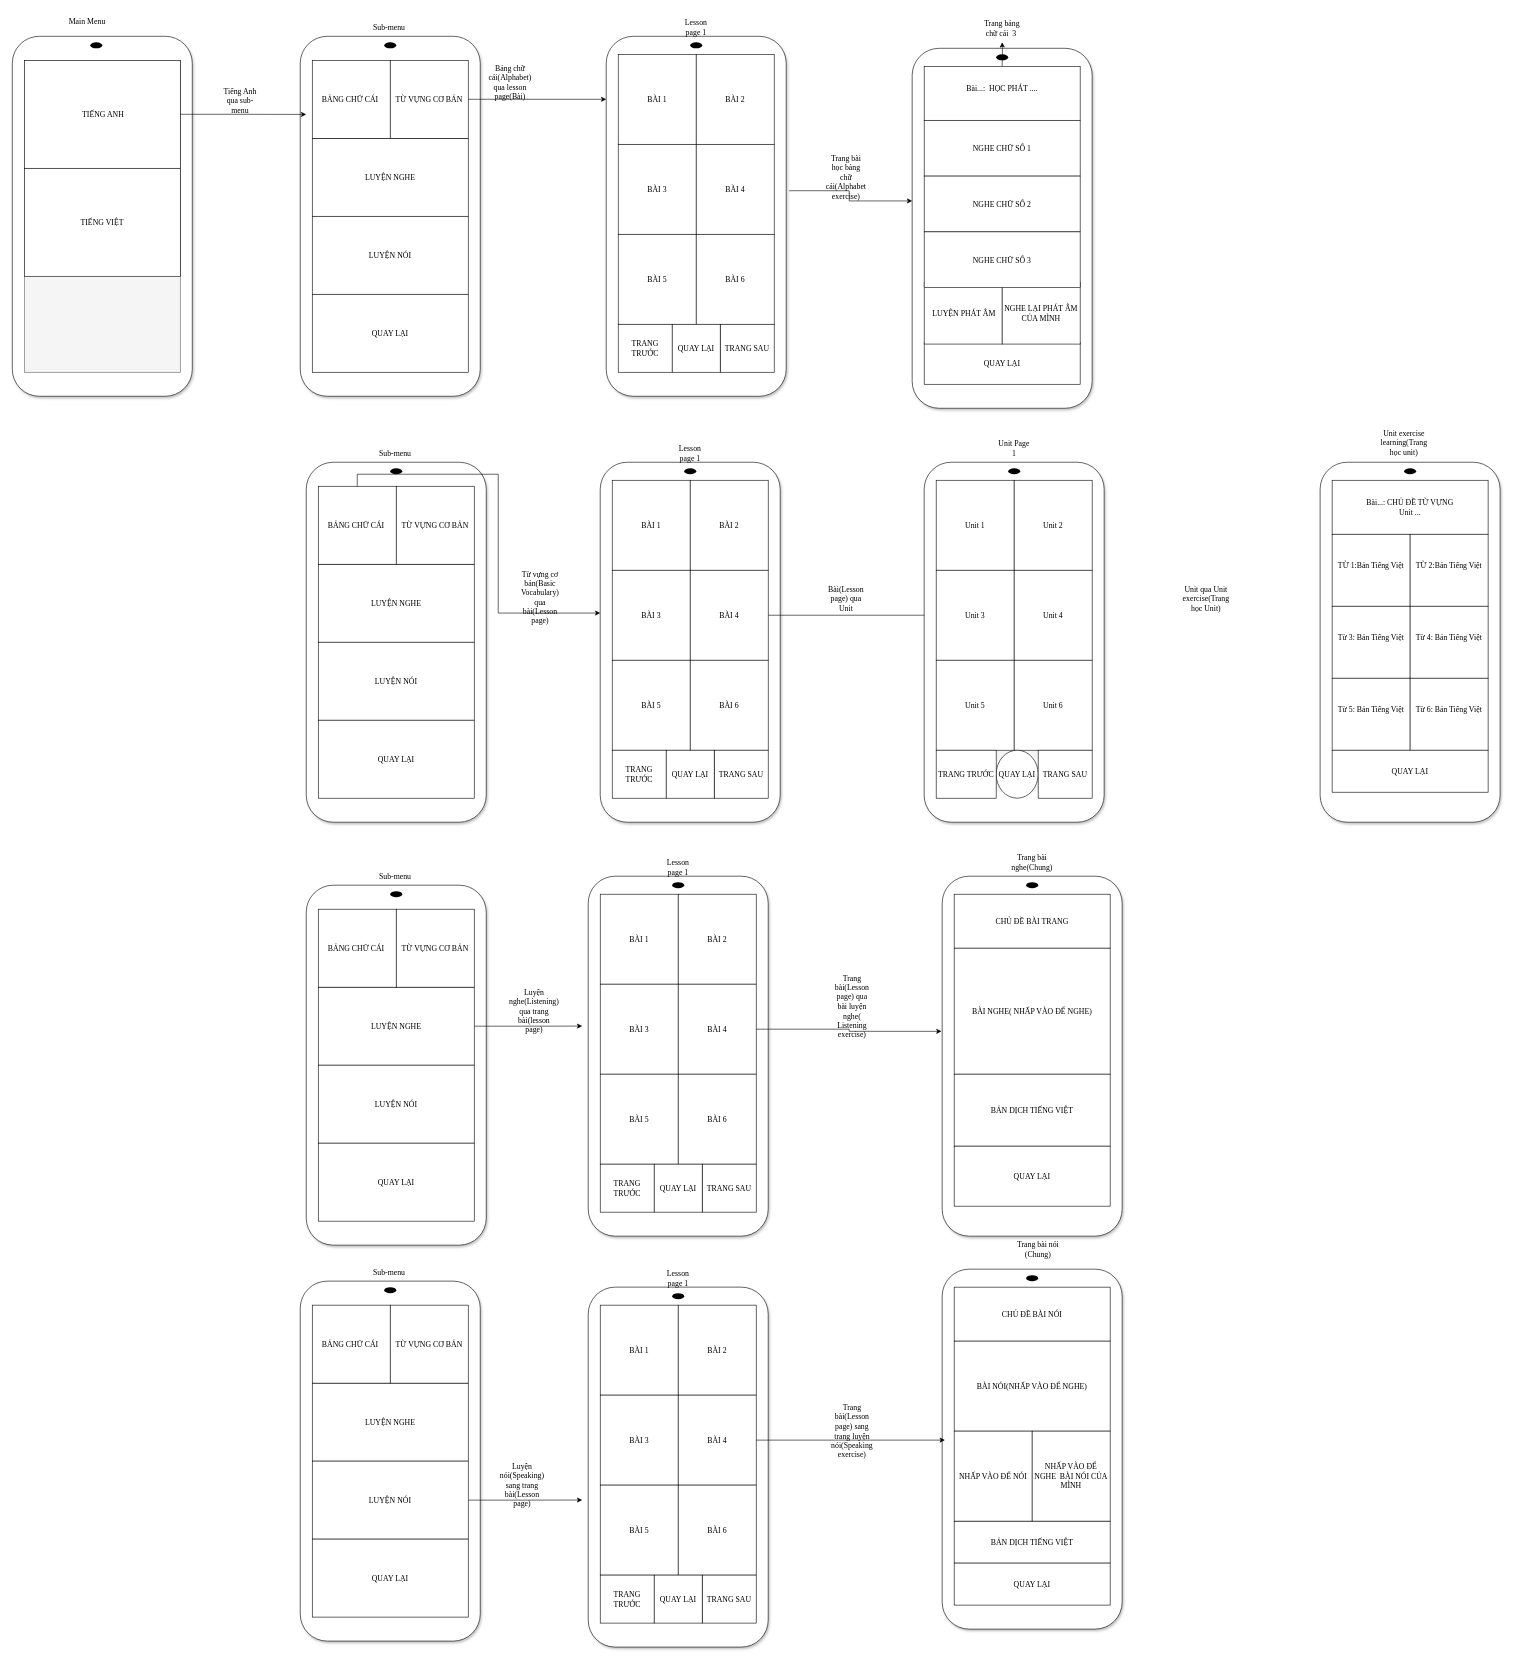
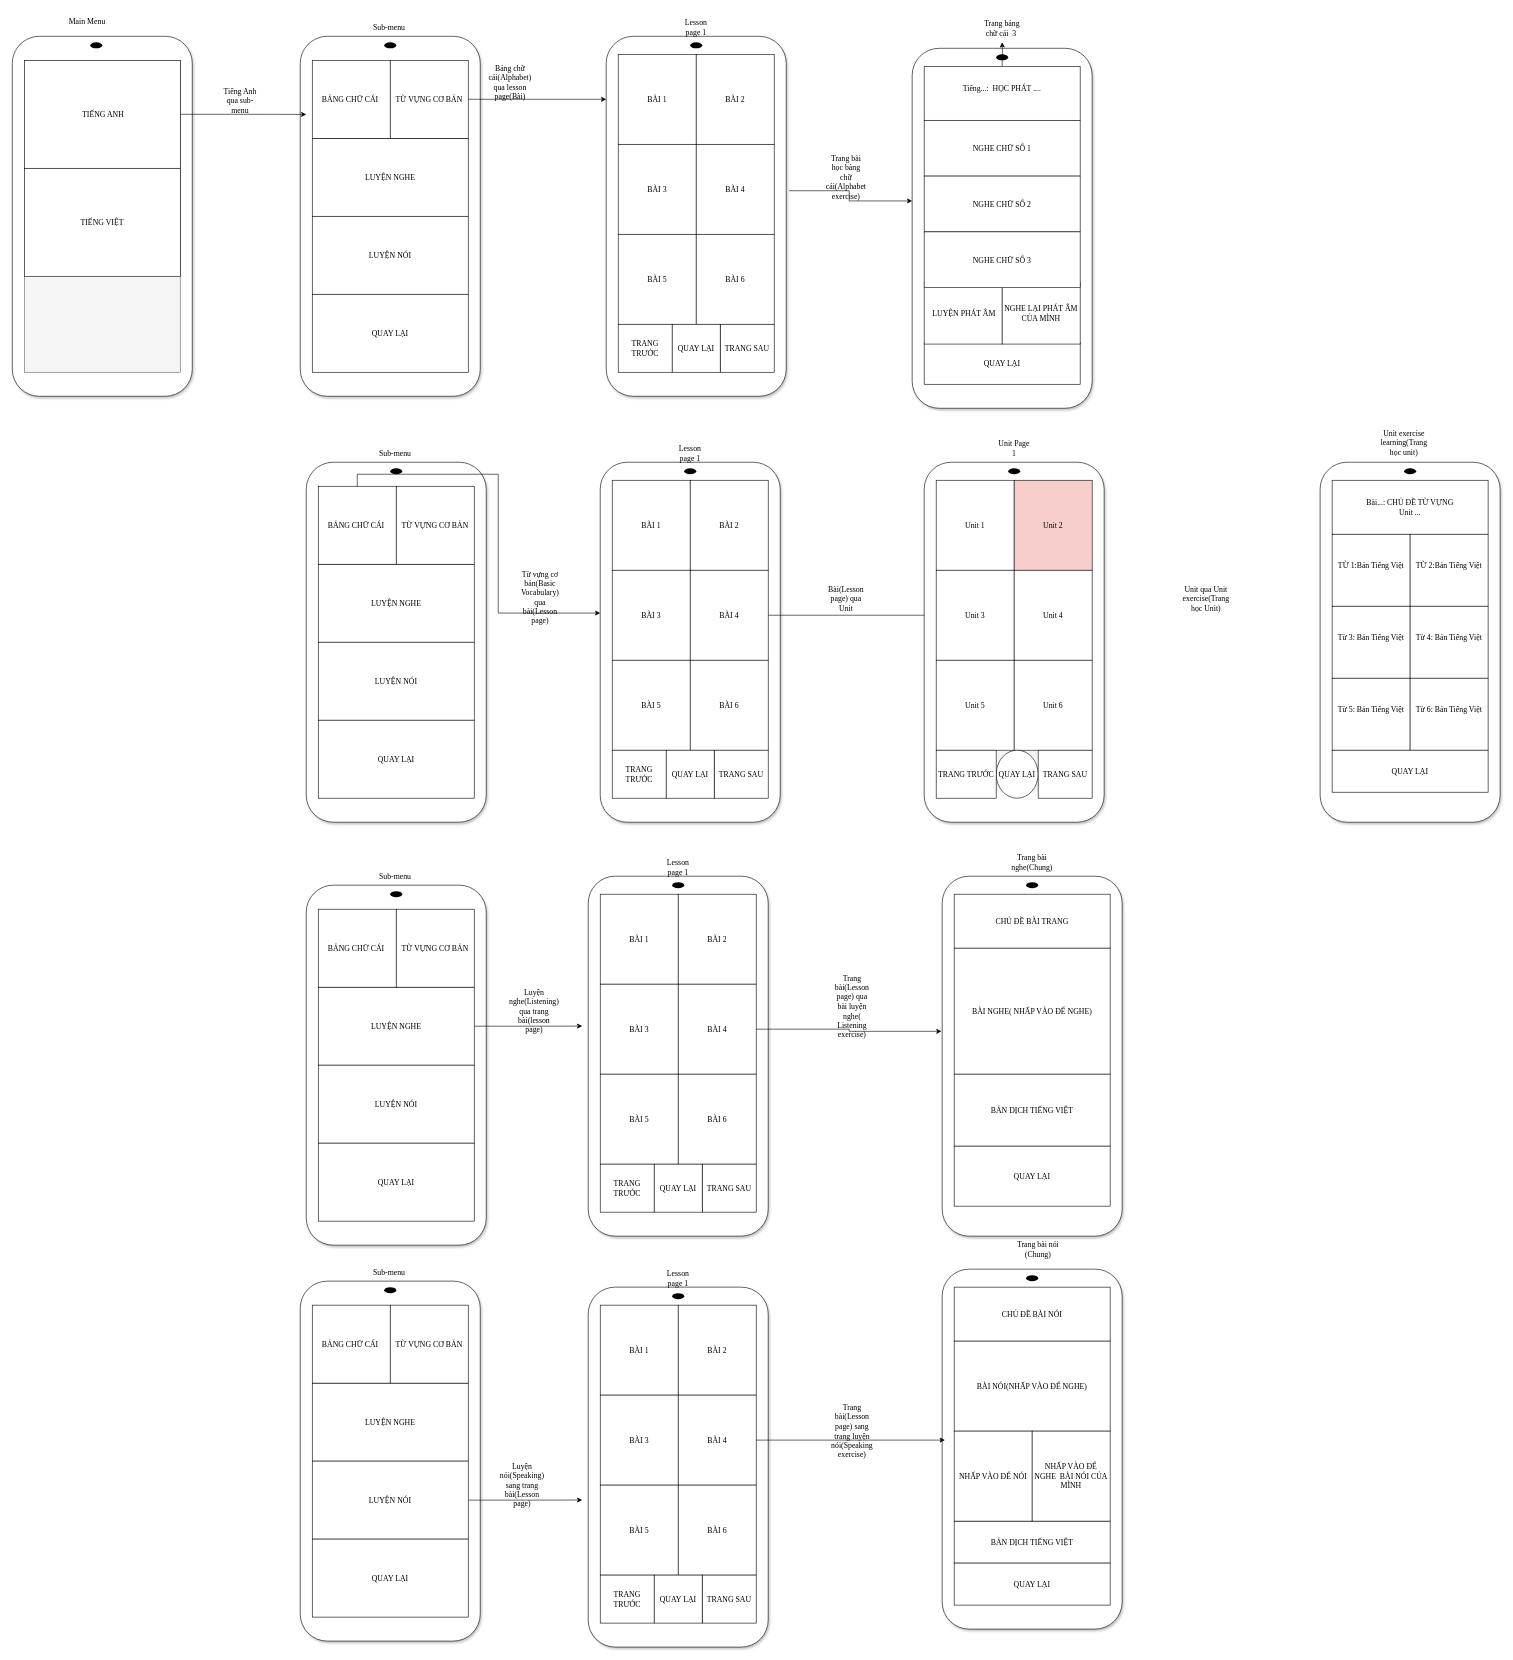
- <mxCell id="110" value="Bài...:&amp;nbsp; HỌC PHÁT ....&lt;div&gt;&lt;br&gt;&lt;/div&gt;" style="rounded=0;whiteSpace=wrap;html=1;fontFamily=Times New Roman;fontSize=13;" parent="1" vertex="1"><mxGeometry x="1540" y="110" width="260" height="90" as="geometry" /></mxCell>
+ <mxCell id="110" value="Tiếng...:&amp;nbsp; HỌC PHÁT ....&lt;div&gt;&lt;br&gt;&lt;/div&gt;" style="rounded=0;whiteSpace=wrap;html=1;fontFamily=Times New Roman;fontSize=13;" parent="1" vertex="1"><mxGeometry x="1540" y="110" width="260" height="90" as="geometry" /></mxCell>
- <mxCell id="80" value="Unit 2" style="rounded=0;whiteSpace=wrap;html=1;fontFamily=Times New Roman;fontSize=13;" parent="1" vertex="1"><mxGeometry x="1690" y="800" width="130" height="150" as="geometry" /></mxCell>
+ <mxCell id="80" value="Unit 2" style="rounded=0;whiteSpace=wrap;html=1;fontFamily=Times New Roman;fontSize=13;fillColor=#f8cecc;" parent="1" vertex="1"><mxGeometry x="1690" y="800" width="130" height="150" as="geometry" /></mxCell>
